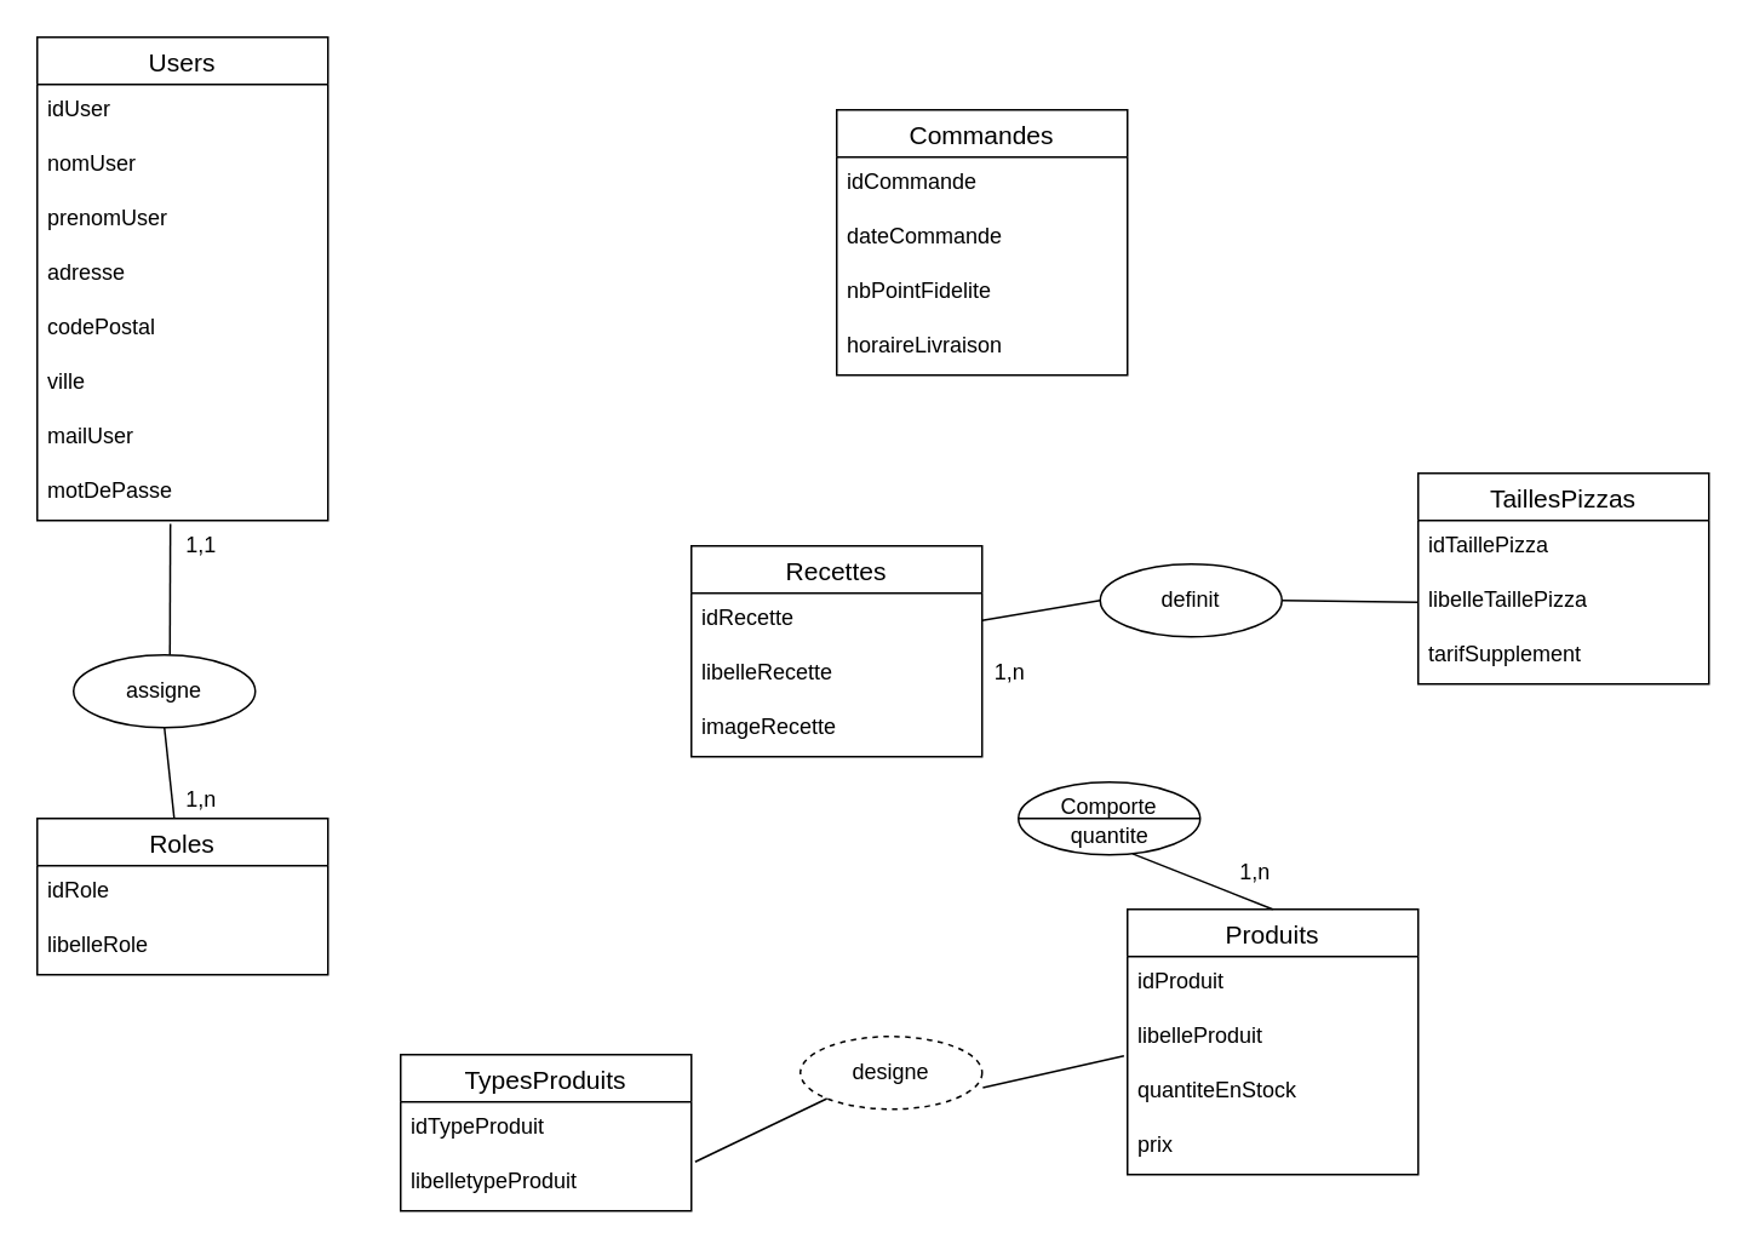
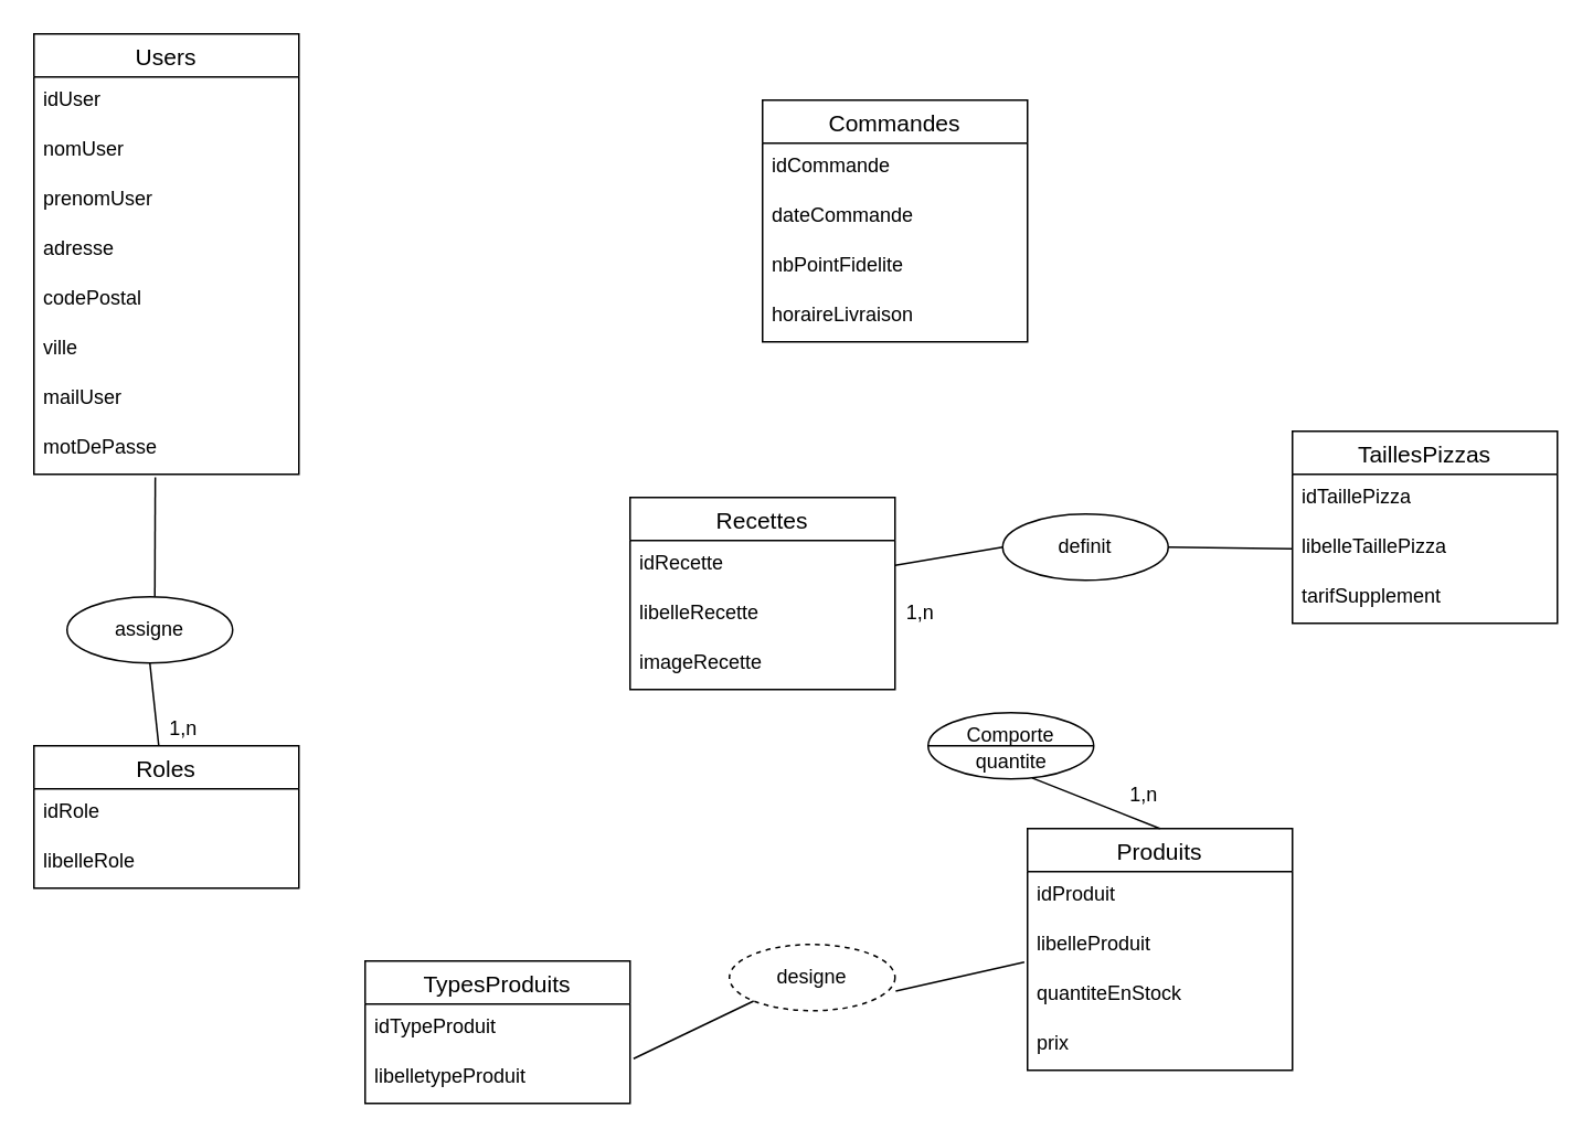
- <mxCell id="15" value="1,1" style="text;html=1;align=center;verticalAlign=middle;resizable=0;points=[];autosize=1;" vertex="1" parent="1"><mxGeometry x="95" y="290" width="30" height="20" as="geometry" /></mxCell>
